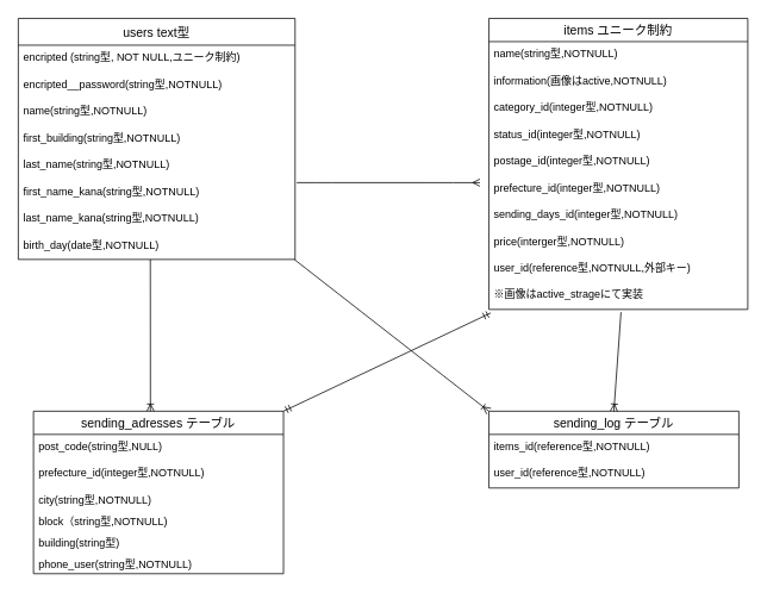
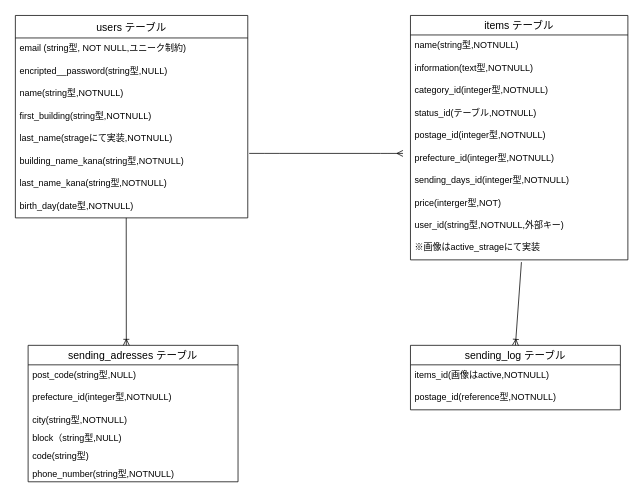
- <mxCell id="11" value="items ユニーク制約" style="swimlane;fontStyle=0;childLayout=stackLayout;horizontal=1;startSize=26;horizontalStack=0;resizeParent=1;resizeParentMax=0;resizeLast=0;collapsible=1;marginBottom=0;align=center;fontSize=14;" parent="1" vertex="1"><mxGeometry x="547" y="20" width="290" height="326" as="geometry" /></mxCell>
+ <mxCell id="11" value="items テーブル" style="swimlane;fontStyle=0;childLayout=stackLayout;horizontal=1;startSize=26;horizontalStack=0;resizeParent=1;resizeParentMax=0;resizeLast=0;collapsible=1;marginBottom=0;align=center;fontSize=14;" parent="1" vertex="1"><mxGeometry x="547" y="20" width="290" height="326" as="geometry" /></mxCell>
- <mxCell id="2" value="users text型" style="swimlane;fontStyle=0;childLayout=stackLayout;horizontal=1;startSize=30;horizontalStack=0;resizeParent=1;resizeParentMax=0;resizeLast=0;collapsible=1;marginBottom=0;align=center;fontSize=14;labelBorderColor=none;" parent="1" vertex="1"><mxGeometry x="20" y="20" width="310" height="270" as="geometry"><mxRectangle x="-810" y="-1090" width="70" height="26" as="alternateBounds" /></mxGeometry></mxCell>
+ <mxCell id="2" value="users テーブル" style="swimlane;fontStyle=0;childLayout=stackLayout;horizontal=1;startSize=30;horizontalStack=0;resizeParent=1;resizeParentMax=0;resizeLast=0;collapsible=1;marginBottom=0;align=center;fontSize=14;labelBorderColor=none;" parent="1" vertex="1"><mxGeometry x="20" y="20" width="310" height="270" as="geometry"><mxRectangle x="-810" y="-1090" width="70" height="26" as="alternateBounds" /></mxGeometry></mxCell>
- <mxCell id="3" value="encripted (string型, NOT NULL,ユニーク制約)" style="text;strokeColor=none;fillColor=none;spacingLeft=4;spacingRight=4;overflow=hidden;rotatable=0;points=[[0,0.5],[1,0.5]];portConstraint=eastwest;fontSize=12;" parent="2" vertex="1"><mxGeometry y="30" width="310" height="30" as="geometry" /></mxCell>
+ <mxCell id="3" value="email (string型, NOT NULL,ユニーク制約)" style="text;strokeColor=none;fillColor=none;spacingLeft=4;spacingRight=4;overflow=hidden;rotatable=0;points=[[0,0.5],[1,0.5]];portConstraint=eastwest;fontSize=12;" parent="2" vertex="1"><mxGeometry y="30" width="310" height="30" as="geometry" /></mxCell>
- <mxCell id="13" value="information(画像はactive,NOTNULL)" style="text;strokeColor=none;fillColor=none;spacingLeft=4;spacingRight=4;overflow=hidden;rotatable=0;points=[[0,0.5],[1,0.5]];portConstraint=eastwest;fontSize=12;" parent="11" vertex="1"><mxGeometry y="56" width="290" height="30" as="geometry" /></mxCell>
+ <mxCell id="13" value="information(text型,NOTNULL)" style="text;strokeColor=none;fillColor=none;spacingLeft=4;spacingRight=4;overflow=hidden;rotatable=0;points=[[0,0.5],[1,0.5]];portConstraint=eastwest;fontSize=12;" parent="11" vertex="1"><mxGeometry y="56" width="290" height="30" as="geometry" /></mxCell>
- <mxCell id="4" value="encripted__password(string型,NOTNULL)" style="text;strokeColor=none;fillColor=none;spacingLeft=4;spacingRight=4;overflow=hidden;rotatable=0;points=[[0,0.5],[1,0.5]];portConstraint=eastwest;fontSize=12;" parent="2" vertex="1"><mxGeometry y="60" width="310" height="30" as="geometry" /></mxCell>
+ <mxCell id="4" value="encripted__password(string型,NULL)" style="text;strokeColor=none;fillColor=none;spacingLeft=4;spacingRight=4;overflow=hidden;rotatable=0;points=[[0,0.5],[1,0.5]];portConstraint=eastwest;fontSize=12;" parent="2" vertex="1"><mxGeometry y="60" width="310" height="30" as="geometry" /></mxCell>
- <mxCell id="15" value="status_id(integer型,NOTNULL)" style="text;strokeColor=none;fillColor=none;spacingLeft=4;spacingRight=4;overflow=hidden;rotatable=0;points=[[0,0.5],[1,0.5]];portConstraint=eastwest;fontSize=12;" parent="11" vertex="1"><mxGeometry y="116" width="290" height="30" as="geometry" /></mxCell>
+ <mxCell id="15" value="status_id(テーブル,NOTNULL)" style="text;strokeColor=none;fillColor=none;spacingLeft=4;spacingRight=4;overflow=hidden;rotatable=0;points=[[0,0.5],[1,0.5]];portConstraint=eastwest;fontSize=12;" parent="11" vertex="1"><mxGeometry y="116" width="290" height="30" as="geometry" /></mxCell>
- <mxCell id="7" value="last_name(string型,NOTNULL)" style="text;strokeColor=none;fillColor=none;spacingLeft=4;spacingRight=4;overflow=hidden;rotatable=0;points=[[0,0.5],[1,0.5]];portConstraint=eastwest;fontSize=12;" parent="2" vertex="1"><mxGeometry y="150" width="310" height="30" as="geometry" /></mxCell>
+ <mxCell id="7" value="last_name(strageにて実装,NOTNULL)" style="text;strokeColor=none;fillColor=none;spacingLeft=4;spacingRight=4;overflow=hidden;rotatable=0;points=[[0,0.5],[1,0.5]];portConstraint=eastwest;fontSize=12;" parent="2" vertex="1"><mxGeometry y="150" width="310" height="30" as="geometry" /></mxCell>
- <mxCell id="8" value="first_name_kana(string型,NOTNULL)" style="text;strokeColor=none;fillColor=none;spacingLeft=4;spacingRight=4;overflow=hidden;rotatable=0;points=[[0,0.5],[1,0.5]];portConstraint=eastwest;fontSize=12;" parent="2" vertex="1"><mxGeometry y="180" width="310" height="30" as="geometry" /></mxCell>
+ <mxCell id="8" value="building_name_kana(string型,NOTNULL)" style="text;strokeColor=none;fillColor=none;spacingLeft=4;spacingRight=4;overflow=hidden;rotatable=0;points=[[0,0.5],[1,0.5]];portConstraint=eastwest;fontSize=12;" parent="2" vertex="1"><mxGeometry y="180" width="310" height="30" as="geometry" /></mxCell>
- <mxCell id="19" value="price(interger型,NOTNULL)" style="text;strokeColor=none;fillColor=none;spacingLeft=4;spacingRight=4;overflow=hidden;rotatable=0;points=[[0,0.5],[1,0.5]];portConstraint=eastwest;fontSize=12;" parent="11" vertex="1"><mxGeometry y="236" width="290" height="30" as="geometry" /></mxCell>
+ <mxCell id="19" value="price(interger型,NOT)" style="text;strokeColor=none;fillColor=none;spacingLeft=4;spacingRight=4;overflow=hidden;rotatable=0;points=[[0,0.5],[1,0.5]];portConstraint=eastwest;fontSize=12;" parent="11" vertex="1"><mxGeometry y="236" width="290" height="30" as="geometry" /></mxCell>
- <mxCell id="20" value="user_id(reference型,NOTNULL,外部キー)" style="text;strokeColor=none;fillColor=none;spacingLeft=4;spacingRight=4;overflow=hidden;rotatable=0;points=[[0,0.5],[1,0.5]];portConstraint=eastwest;fontSize=12;" parent="11" vertex="1"><mxGeometry y="266" width="290" height="30" as="geometry" /></mxCell>
+ <mxCell id="20" value="user_id(string型,NOTNULL,外部キー)" style="text;strokeColor=none;fillColor=none;spacingLeft=4;spacingRight=4;overflow=hidden;rotatable=0;points=[[0,0.5],[1,0.5]];portConstraint=eastwest;fontSize=12;" parent="11" vertex="1"><mxGeometry y="266" width="290" height="30" as="geometry" /></mxCell>
- <mxCell id="35" value="" style="fontSize=12;html=1;endArrow=ERoneToMany;entryX=0;entryY=0;entryDx=0;entryDy=0;exitX=0.997;exitY=0.998;exitDx=0;exitDy=0;exitPerimeter=0;" edge="1" parent="1" source="10" target="32"><mxGeometry width="100" height="100" relative="1" as="geometry"><mxPoint x="337" y="360" as="sourcePoint" /><mxPoint x="437" y="260" as="targetPoint" /></mxGeometry></mxCell>
- <mxCell id="31" value="" style="fontSize=12;html=1;endArrow=ERmandOne;startArrow=ERmandOne;entryX=0.007;entryY=1.133;entryDx=0;entryDy=0;entryPerimeter=0;exitX=1;exitY=0;exitDx=0;exitDy=0;" edge="1" parent="1" source="22" target="21"><mxGeometry width="100" height="100" relative="1" as="geometry"><mxPoint x="327" y="470" as="sourcePoint" /><mxPoint x="377" y="390" as="targetPoint" /></mxGeometry></mxCell>
- <mxCell id="33" value="items_id(reference型,NOTNULL)" style="text;strokeColor=none;fillColor=none;spacingLeft=4;spacingRight=4;overflow=hidden;rotatable=0;points=[[0,0.5],[1,0.5]];portConstraint=eastwest;fontSize=12;" vertex="1" parent="32"><mxGeometry y="26" width="280" height="30" as="geometry" /></mxCell>
+ <mxCell id="33" value="items_id(画像はactive,NOTNULL)" style="text;strokeColor=none;fillColor=none;spacingLeft=4;spacingRight=4;overflow=hidden;rotatable=0;points=[[0,0.5],[1,0.5]];portConstraint=eastwest;fontSize=12;" vertex="1" parent="32"><mxGeometry y="26" width="280" height="30" as="geometry" /></mxCell>
- <mxCell id="34" value="user_id(reference型,NOTNULL)" style="text;strokeColor=none;fillColor=none;spacingLeft=4;spacingRight=4;overflow=hidden;rotatable=0;points=[[0,0.5],[1,0.5]];portConstraint=eastwest;fontSize=12;" vertex="1" parent="32"><mxGeometry y="56" width="280" height="30" as="geometry" /></mxCell>
+ <mxCell id="34" value="postage_id(reference型,NOTNULL)" style="text;strokeColor=none;fillColor=none;spacingLeft=4;spacingRight=4;overflow=hidden;rotatable=0;points=[[0,0.5],[1,0.5]];portConstraint=eastwest;fontSize=12;" vertex="1" parent="32"><mxGeometry y="56" width="280" height="30" as="geometry" /></mxCell>
- <mxCell id="26" value="block（string型,NOTNULL)" style="text;strokeColor=none;fillColor=none;spacingLeft=4;spacingRight=4;overflow=hidden;rotatable=0;points=[[0,0.5],[1,0.5]];portConstraint=eastwest;fontSize=12;" parent="22" vertex="1"><mxGeometry y="110" width="280" height="24" as="geometry" /></mxCell>
+ <mxCell id="26" value="block（string型,NULL)" style="text;strokeColor=none;fillColor=none;spacingLeft=4;spacingRight=4;overflow=hidden;rotatable=0;points=[[0,0.5],[1,0.5]];portConstraint=eastwest;fontSize=12;" parent="22" vertex="1"><mxGeometry y="110" width="280" height="24" as="geometry" /></mxCell>
- <mxCell id="27" value="building(string型)" style="text;strokeColor=none;fillColor=none;spacingLeft=4;spacingRight=4;overflow=hidden;rotatable=0;points=[[0,0.5],[1,0.5]];portConstraint=eastwest;fontSize=12;" parent="22" vertex="1"><mxGeometry y="134" width="280" height="24" as="geometry" /></mxCell>
+ <mxCell id="27" value="code(string型)" style="text;strokeColor=none;fillColor=none;spacingLeft=4;spacingRight=4;overflow=hidden;rotatable=0;points=[[0,0.5],[1,0.5]];portConstraint=eastwest;fontSize=12;" parent="22" vertex="1"><mxGeometry y="134" width="280" height="24" as="geometry" /></mxCell>
- <mxCell id="28" value="phone_user(string型,NOTNULL)" style="text;strokeColor=none;fillColor=none;spacingLeft=4;spacingRight=4;overflow=hidden;rotatable=0;points=[[0,0.5],[1,0.5]];portConstraint=eastwest;fontSize=12;" vertex="1" parent="22"><mxGeometry y="158" width="280" height="24" as="geometry" /></mxCell>
+ <mxCell id="28" value="phone_number(string型,NOTNULL)" style="text;strokeColor=none;fillColor=none;spacingLeft=4;spacingRight=4;overflow=hidden;rotatable=0;points=[[0,0.5],[1,0.5]];portConstraint=eastwest;fontSize=12;" vertex="1" parent="22"><mxGeometry y="158" width="280" height="24" as="geometry" /></mxCell>
